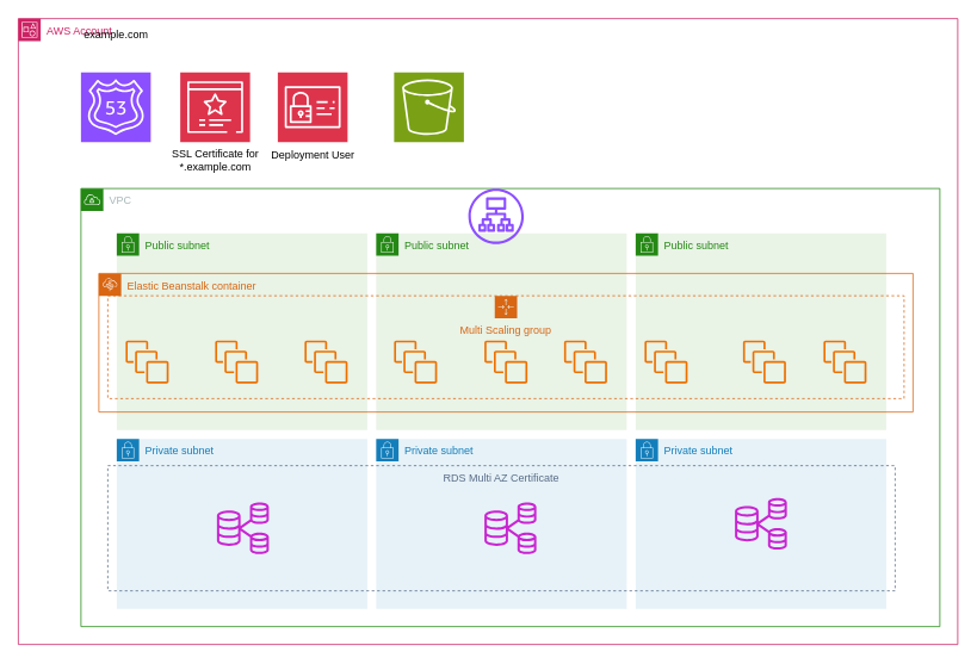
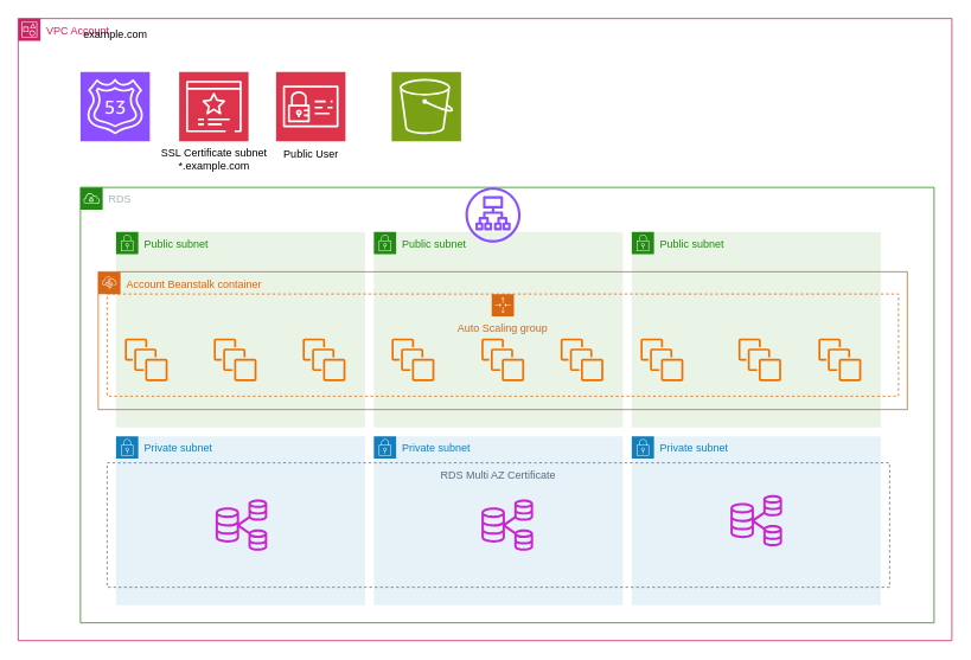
- <mxCell id="2" value="AWS Account" style="points=[[0,0],[0.25,0],[0.5,0],[0.75,0],[1,0],[1,0.25],[1,0.5],[1,0.75],[1,1],[0.75,1],[0.5,1],[0.25,1],[0,1],[0,0.75],[0,0.5],[0,0.25]];outlineConnect=0;gradientColor=none;html=1;whiteSpace=wrap;fontSize=12;fontStyle=0;container=1;pointerEvents=0;collapsible=0;recursiveResize=0;shape=mxgraph.aws4.group;grIcon=mxgraph.aws4.group_account;strokeColor=#CD2264;fillColor=none;verticalAlign=top;align=left;spacingLeft=30;fontColor=#CD2264;dashed=0;" vertex="1" parent="1"><mxGeometry x="20" y="20" width="1050" height="700" as="geometry" /></mxCell>
+ <mxCell id="2" value="VPC Account" style="points=[[0,0],[0.25,0],[0.5,0],[0.75,0],[1,0],[1,0.25],[1,0.5],[1,0.75],[1,1],[0.75,1],[0.5,1],[0.25,1],[0,1],[0,0.75],[0,0.5],[0,0.25]];outlineConnect=0;gradientColor=none;html=1;whiteSpace=wrap;fontSize=12;fontStyle=0;container=1;pointerEvents=0;collapsible=0;recursiveResize=0;shape=mxgraph.aws4.group;grIcon=mxgraph.aws4.group_account;strokeColor=#CD2264;fillColor=none;verticalAlign=top;align=left;spacingLeft=30;fontColor=#CD2264;dashed=0;" vertex="1" parent="1"><mxGeometry x="20" y="20" width="1050" height="700" as="geometry" /></mxCell>
- <mxCell id="32" value="Deployment User" style="text;html=1;align=center;verticalAlign=middle;resizable=0;points=[];autosize=1;strokeColor=none;fillColor=none;" vertex="1" parent="2"><mxGeometry x="269" y="138" width="120" height="30" as="geometry" /></mxCell>
+ <mxCell id="32" value="Public User" style="text;html=1;align=center;verticalAlign=middle;resizable=0;points=[];autosize=1;strokeColor=none;fillColor=none;" vertex="1" parent="2"><mxGeometry x="269" y="138" width="120" height="30" as="geometry" /></mxCell>
- <mxCell id="6" value="SSL Certificate for&lt;br&gt;*.example.com" style="text;html=1;align=center;verticalAlign=middle;resizable=0;points=[];autosize=1;strokeColor=none;fillColor=none;" vertex="1" parent="2"><mxGeometry x="160" y="138" width="120" height="40" as="geometry" /></mxCell>
+ <mxCell id="6" value="SSL Certificate subnet&lt;br&gt;*.example.com" style="text;html=1;align=center;verticalAlign=middle;resizable=0;points=[];autosize=1;strokeColor=none;fillColor=none;" vertex="1" parent="2"><mxGeometry x="160" y="138" width="120" height="40" as="geometry" /></mxCell>
- <mxCell id="7" value="VPC" style="points=[[0,0],[0.25,0],[0.5,0],[0.75,0],[1,0],[1,0.25],[1,0.5],[1,0.75],[1,1],[0.75,1],[0.5,1],[0.25,1],[0,1],[0,0.75],[0,0.5],[0,0.25]];outlineConnect=0;gradientColor=none;html=1;whiteSpace=wrap;fontSize=12;fontStyle=0;container=1;pointerEvents=0;collapsible=0;recursiveResize=0;shape=mxgraph.aws4.group;grIcon=mxgraph.aws4.group_vpc;strokeColor=#248814;fillColor=none;verticalAlign=top;align=left;spacingLeft=30;fontColor=#AAB7B8;dashed=0;" vertex="1" parent="2"><mxGeometry x="70" y="190" width="960" height="490" as="geometry" /></mxCell>
+ <mxCell id="7" value="RDS" style="points=[[0,0],[0.25,0],[0.5,0],[0.75,0],[1,0],[1,0.25],[1,0.5],[1,0.75],[1,1],[0.75,1],[0.5,1],[0.25,1],[0,1],[0,0.75],[0,0.5],[0,0.25]];outlineConnect=0;gradientColor=none;html=1;whiteSpace=wrap;fontSize=12;fontStyle=0;container=1;pointerEvents=0;collapsible=0;recursiveResize=0;shape=mxgraph.aws4.group;grIcon=mxgraph.aws4.group_vpc;strokeColor=#248814;fillColor=none;verticalAlign=top;align=left;spacingLeft=30;fontColor=#AAB7B8;dashed=0;" vertex="1" parent="2"><mxGeometry x="70" y="190" width="960" height="490" as="geometry" /></mxCell>
- <mxCell id="15" value="Elastic Beanstalk container" style="points=[[0,0],[0.25,0],[0.5,0],[0.75,0],[1,0],[1,0.25],[1,0.5],[1,0.75],[1,1],[0.75,1],[0.5,1],[0.25,1],[0,1],[0,0.75],[0,0.5],[0,0.25]];outlineConnect=0;gradientColor=none;html=1;whiteSpace=wrap;fontSize=12;fontStyle=0;container=1;pointerEvents=0;collapsible=0;recursiveResize=0;shape=mxgraph.aws4.group;grIcon=mxgraph.aws4.group_elastic_beanstalk;strokeColor=#D86613;fillColor=none;verticalAlign=top;align=left;spacingLeft=30;fontColor=#D86613;dashed=0;" vertex="1" parent="7"><mxGeometry x="20" y="95" width="910" height="155" as="geometry" /></mxCell>
+ <mxCell id="15" value="Account Beanstalk container" style="points=[[0,0],[0.25,0],[0.5,0],[0.75,0],[1,0],[1,0.25],[1,0.5],[1,0.75],[1,1],[0.75,1],[0.5,1],[0.25,1],[0,1],[0,0.75],[0,0.5],[0,0.25]];outlineConnect=0;gradientColor=none;html=1;whiteSpace=wrap;fontSize=12;fontStyle=0;container=1;pointerEvents=0;collapsible=0;recursiveResize=0;shape=mxgraph.aws4.group;grIcon=mxgraph.aws4.group_elastic_beanstalk;strokeColor=#D86613;fillColor=none;verticalAlign=top;align=left;spacingLeft=30;fontColor=#D86613;dashed=0;" vertex="1" parent="7"><mxGeometry x="20" y="95" width="910" height="155" as="geometry" /></mxCell>
- <mxCell id="16" value="Multi Scaling group" style="points=[[0,0],[0.25,0],[0.5,0],[0.75,0],[1,0],[1,0.25],[1,0.5],[1,0.75],[1,1],[0.75,1],[0.5,1],[0.25,1],[0,1],[0,0.75],[0,0.5],[0,0.25]];outlineConnect=0;gradientColor=none;html=1;whiteSpace=wrap;fontSize=12;fontStyle=0;container=1;pointerEvents=0;collapsible=0;recursiveResize=0;shape=mxgraph.aws4.groupCenter;grIcon=mxgraph.aws4.group_auto_scaling_group;grStroke=1;strokeColor=#D86613;fillColor=none;verticalAlign=top;align=center;fontColor=#D86613;dashed=1;spacingTop=25;" vertex="1" parent="15"><mxGeometry x="10" y="25" width="890" height="115" as="geometry" /></mxCell>
+ <mxCell id="16" value="Auto Scaling group" style="points=[[0,0],[0.25,0],[0.5,0],[0.75,0],[1,0],[1,0.25],[1,0.5],[1,0.75],[1,1],[0.75,1],[0.5,1],[0.25,1],[0,1],[0,0.75],[0,0.5],[0,0.25]];outlineConnect=0;gradientColor=none;html=1;whiteSpace=wrap;fontSize=12;fontStyle=0;container=1;pointerEvents=0;collapsible=0;recursiveResize=0;shape=mxgraph.aws4.groupCenter;grIcon=mxgraph.aws4.group_auto_scaling_group;grStroke=1;strokeColor=#D86613;fillColor=none;verticalAlign=top;align=center;fontColor=#D86613;dashed=1;spacingTop=25;" vertex="1" parent="15"><mxGeometry x="10" y="25" width="890" height="115" as="geometry" /></mxCell>
